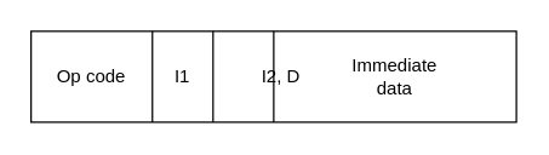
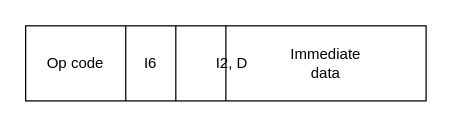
- <mxCell id="7" value="I1" style="text;html=1;strokeColor=none;fillColor=none;align=center;verticalAlign=middle;whiteSpace=wrap;rounded=0;" vertex="1" parent="1"><mxGeometry x="100" y="35" width="40" height="30" as="geometry" /></mxCell>
+ <mxCell id="7" value="I6" style="text;html=1;strokeColor=none;fillColor=none;align=center;verticalAlign=middle;whiteSpace=wrap;rounded=0;" vertex="1" parent="1"><mxGeometry x="100" y="35" width="40" height="30" as="geometry" /></mxCell>
